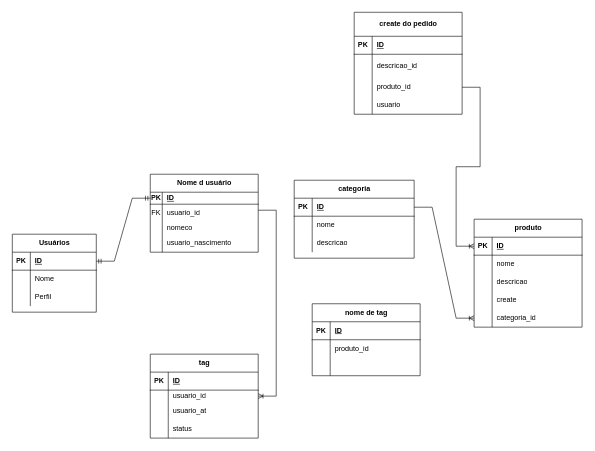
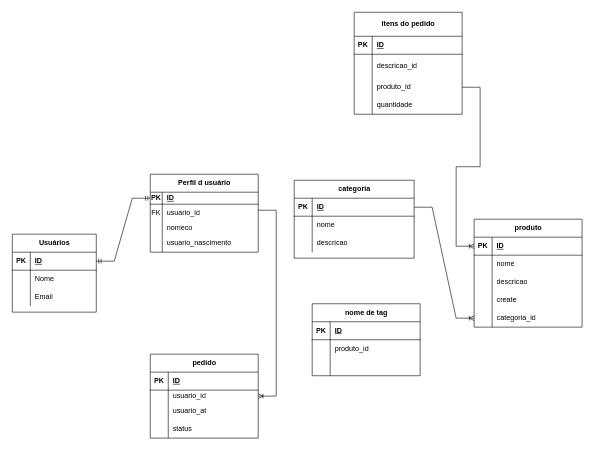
- <mxCell id="67" value="create do pedido" style="shape=table;startSize=40;container=1;collapsible=1;childLayout=tableLayout;fixedRows=1;rowLines=0;fontStyle=1;align=center;resizeLast=1;html=1;" vertex="1" parent="1"><mxGeometry x="590" y="20" width="180" height="170" as="geometry" /></mxCell>
+ <mxCell id="67" value="itens do pedido" style="shape=table;startSize=40;container=1;collapsible=1;childLayout=tableLayout;fixedRows=1;rowLines=0;fontStyle=1;align=center;resizeLast=1;html=1;" vertex="1" parent="1"><mxGeometry x="590" y="20" width="180" height="170" as="geometry" /></mxCell>
- <mxCell id="79" value="usuario" style="shape=partialRectangle;connectable=0;fillColor=none;top=0;left=0;bottom=0;right=0;align=left;spacingLeft=6;overflow=hidden;whiteSpace=wrap;html=1;" vertex="1" parent="77"><mxGeometry x="30" width="150" height="30" as="geometry"><mxRectangle width="150" height="30" as="alternateBounds" /></mxGeometry></mxCell>
+ <mxCell id="79" value="quantidade" style="shape=partialRectangle;connectable=0;fillColor=none;top=0;left=0;bottom=0;right=0;align=left;spacingLeft=6;overflow=hidden;whiteSpace=wrap;html=1;" vertex="1" parent="77"><mxGeometry x="30" width="150" height="30" as="geometry"><mxRectangle width="150" height="30" as="alternateBounds" /></mxGeometry></mxCell>
- <mxCell id="12" value="Nome d usuário" style="shape=table;startSize=30;container=1;collapsible=1;childLayout=tableLayout;fixedRows=1;rowLines=0;fontStyle=1;align=center;resizeLast=1;html=1;" vertex="1" parent="1"><mxGeometry x="250" y="290" width="180" height="130" as="geometry" /></mxCell>
+ <mxCell id="12" value="Perfil d usuário" style="shape=table;startSize=30;container=1;collapsible=1;childLayout=tableLayout;fixedRows=1;rowLines=0;fontStyle=1;align=center;resizeLast=1;html=1;" vertex="1" parent="1"><mxGeometry x="250" y="290" width="180" height="130" as="geometry" /></mxCell>
- <mxCell id="11" value="Perfil" style="shape=partialRectangle;connectable=0;fillColor=none;top=0;left=0;bottom=0;right=0;align=left;spacingLeft=6;overflow=hidden;whiteSpace=wrap;html=1;" vertex="1" parent="9"><mxGeometry x="30" width="110" height="30" as="geometry"><mxRectangle width="110" height="30" as="alternateBounds" /></mxGeometry></mxCell>
+ <mxCell id="11" value="Email" style="shape=partialRectangle;connectable=0;fillColor=none;top=0;left=0;bottom=0;right=0;align=left;spacingLeft=6;overflow=hidden;whiteSpace=wrap;html=1;" vertex="1" parent="9"><mxGeometry x="30" width="110" height="30" as="geometry"><mxRectangle width="110" height="30" as="alternateBounds" /></mxGeometry></mxCell>
- <mxCell id="53" value="tag" style="shape=table;startSize=30;container=1;collapsible=1;childLayout=tableLayout;fixedRows=1;rowLines=0;fontStyle=1;align=center;resizeLast=1;html=1;" vertex="1" parent="1"><mxGeometry x="250" y="590" width="180" height="140" as="geometry" /></mxCell>
+ <mxCell id="53" value="pedido" style="shape=table;startSize=30;container=1;collapsible=1;childLayout=tableLayout;fixedRows=1;rowLines=0;fontStyle=1;align=center;resizeLast=1;html=1;" vertex="1" parent="1"><mxGeometry x="250" y="590" width="180" height="140" as="geometry" /></mxCell>
